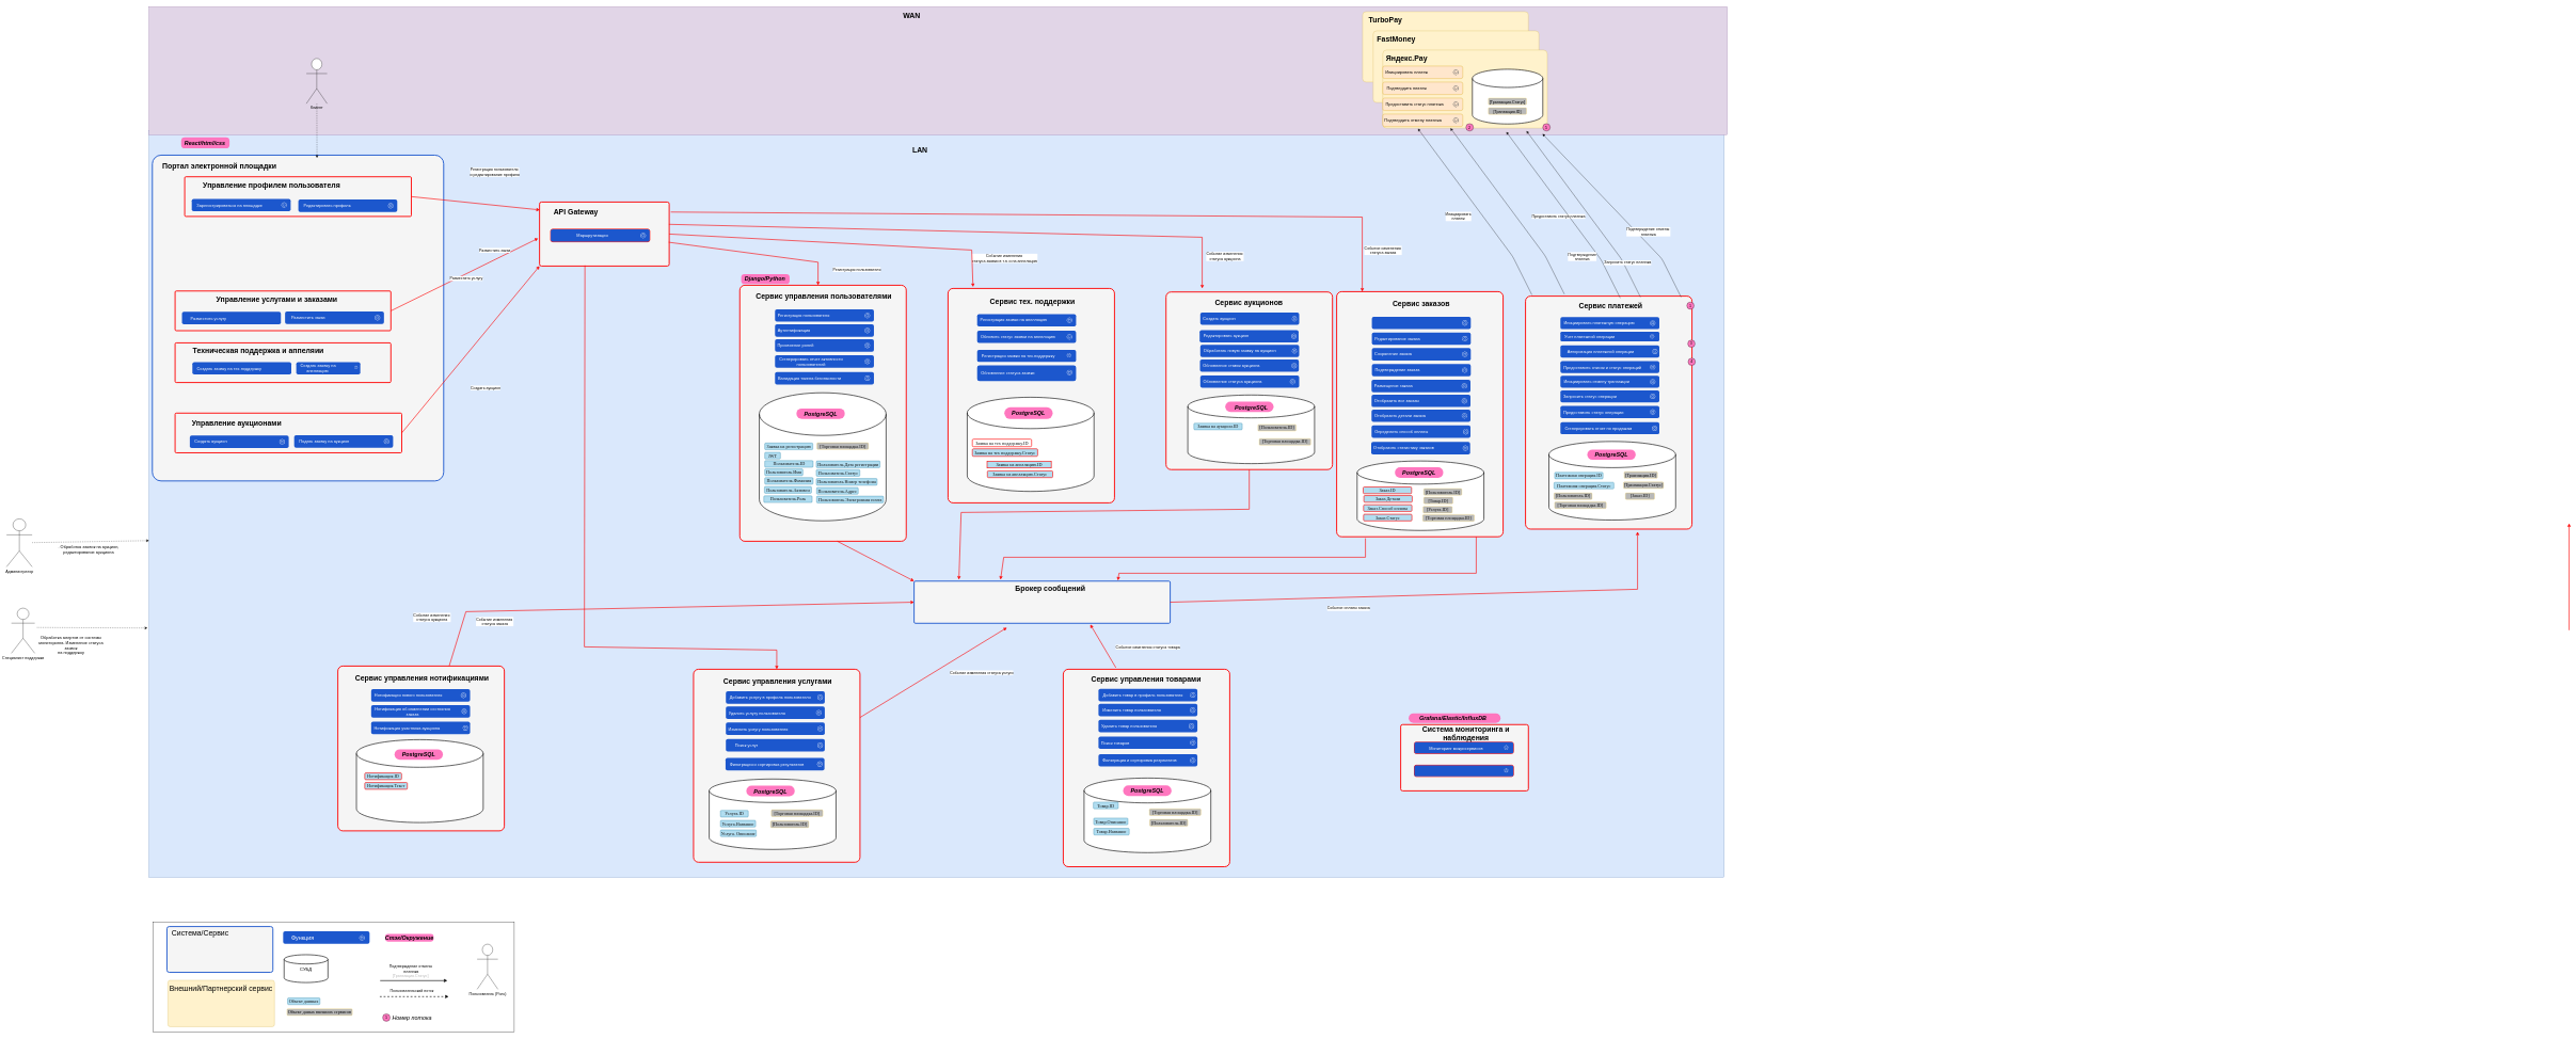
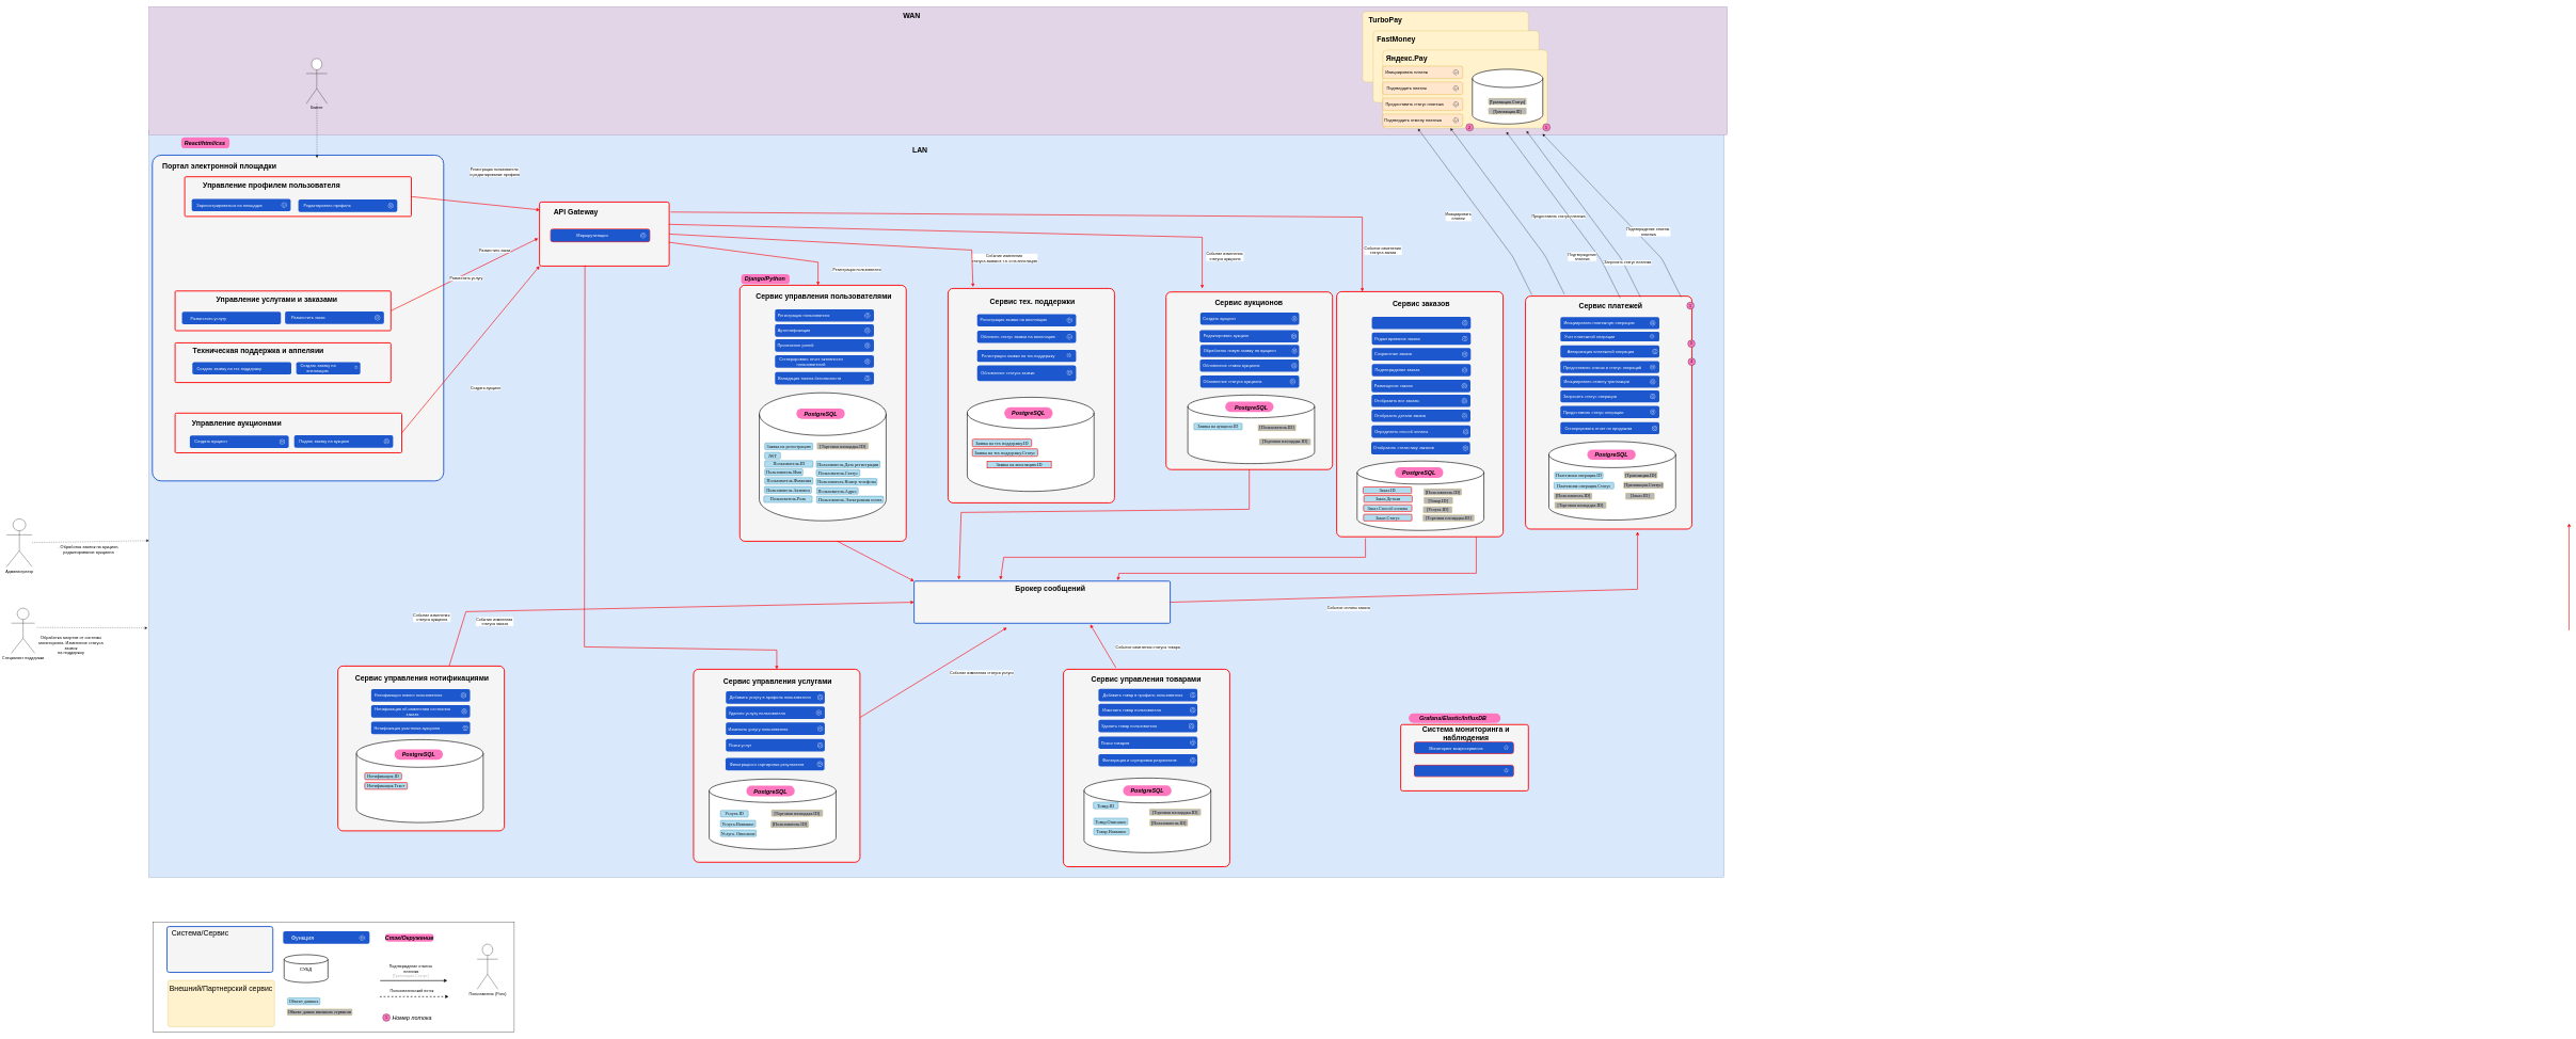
- <mxCell id="223" value="&lt;p style=&quot;margin: 0px 0px 0px 13px; text-indent: -13px; font-variant-numeric: normal; font-variant-east-asian: normal; font-variant-alternates: normal; font-kerning: auto; font-optical-sizing: auto; font-feature-settings: normal; font-variation-settings: normal; font-variant-position: normal; font-stretch: normal; font-size: 14px; line-height: normal; color: rgb(14, 14, 14); text-align: start;&quot; class=&quot;p1&quot;&gt;&lt;font face=&quot;Times New Roman&quot;&gt;Заявка на тех поддержку.ID&lt;/font&gt;&lt;/p&gt;" style="rounded=1;whiteSpace=wrap;html=1;fillColor=#ffffff;strokeColor=#FF0000;strokeWidth=2;" parent="218" vertex="1"><mxGeometry x="16" y="130.88" width="185" height="23.491" as="geometry" /></mxCell>
+ <mxCell id="223" value="&lt;p style=&quot;margin: 0px 0px 0px 13px; text-indent: -13px; font-variant-numeric: normal; font-variant-east-asian: normal; font-variant-alternates: normal; font-kerning: auto; font-optical-sizing: auto; font-feature-settings: normal; font-variation-settings: normal; font-variant-position: normal; font-stretch: normal; font-size: 14px; line-height: normal; color: rgb(14, 14, 14); text-align: start;&quot; class=&quot;p1&quot;&gt;&lt;font face=&quot;Times New Roman&quot;&gt;Заявка на тех поддержку.ID&lt;/font&gt;&lt;/p&gt;" style="rounded=1;whiteSpace=wrap;html=1;fillColor=#b1ddf0;strokeColor=#FF0000;strokeWidth=2;" parent="218" vertex="1"><mxGeometry x="16" y="130.88" width="185" height="23.491" as="geometry" /></mxCell>
- <mxCell id="225" value="&lt;p style=&quot;margin: 0px 0px 0px 13px; text-indent: -13px; font-variant-numeric: normal; font-variant-east-asian: normal; font-variant-alternates: normal; font-kerning: auto; font-optical-sizing: auto; font-feature-settings: normal; font-variation-settings: normal; font-variant-position: normal; font-stretch: normal; font-size: 14px; line-height: normal; color: rgb(14, 14, 14); text-align: start;&quot; class=&quot;p1&quot;&gt;&lt;font face=&quot;Times New Roman&quot;&gt;Заявка на&amp;nbsp;&lt;/font&gt;&lt;span style=&quot;font-family: &amp;quot;Times New Roman&amp;quot;;&quot;&gt;апелляцию&lt;/span&gt;&lt;font face=&quot;Times New Roman&quot;&gt;.Статус&lt;/font&gt;&lt;/p&gt;" style="rounded=1;whiteSpace=wrap;html=1;fillColor=#b1ddf0;strokeColor=#FF0000;strokeWidth=2;" parent="218" vertex="1"><mxGeometry x="63" y="230" width="204" height="21" as="geometry" /></mxCell>
- <mxCell id="278" value="Поиск услуг" style="text;html=1;align=center;verticalAlign=middle;whiteSpace=wrap;rounded=1;fontSize=13;fontColor=#FFFFFF;strokeColor=none;" parent="275" vertex="1"><mxGeometry x="24" y="4" width="81" height="30" as="geometry" /></mxCell>
+ <mxCell id="278" value="Поиск услуг" style="text;html=1;align=center;verticalAlign=middle;whiteSpace=wrap;rounded=1;fontSize=13;fontColor=#FFFFFF;strokeColor=none;" parent="275" vertex="1"><mxGeometry x="4" y="4" width="81" height="30" as="geometry" /></mxCell>
